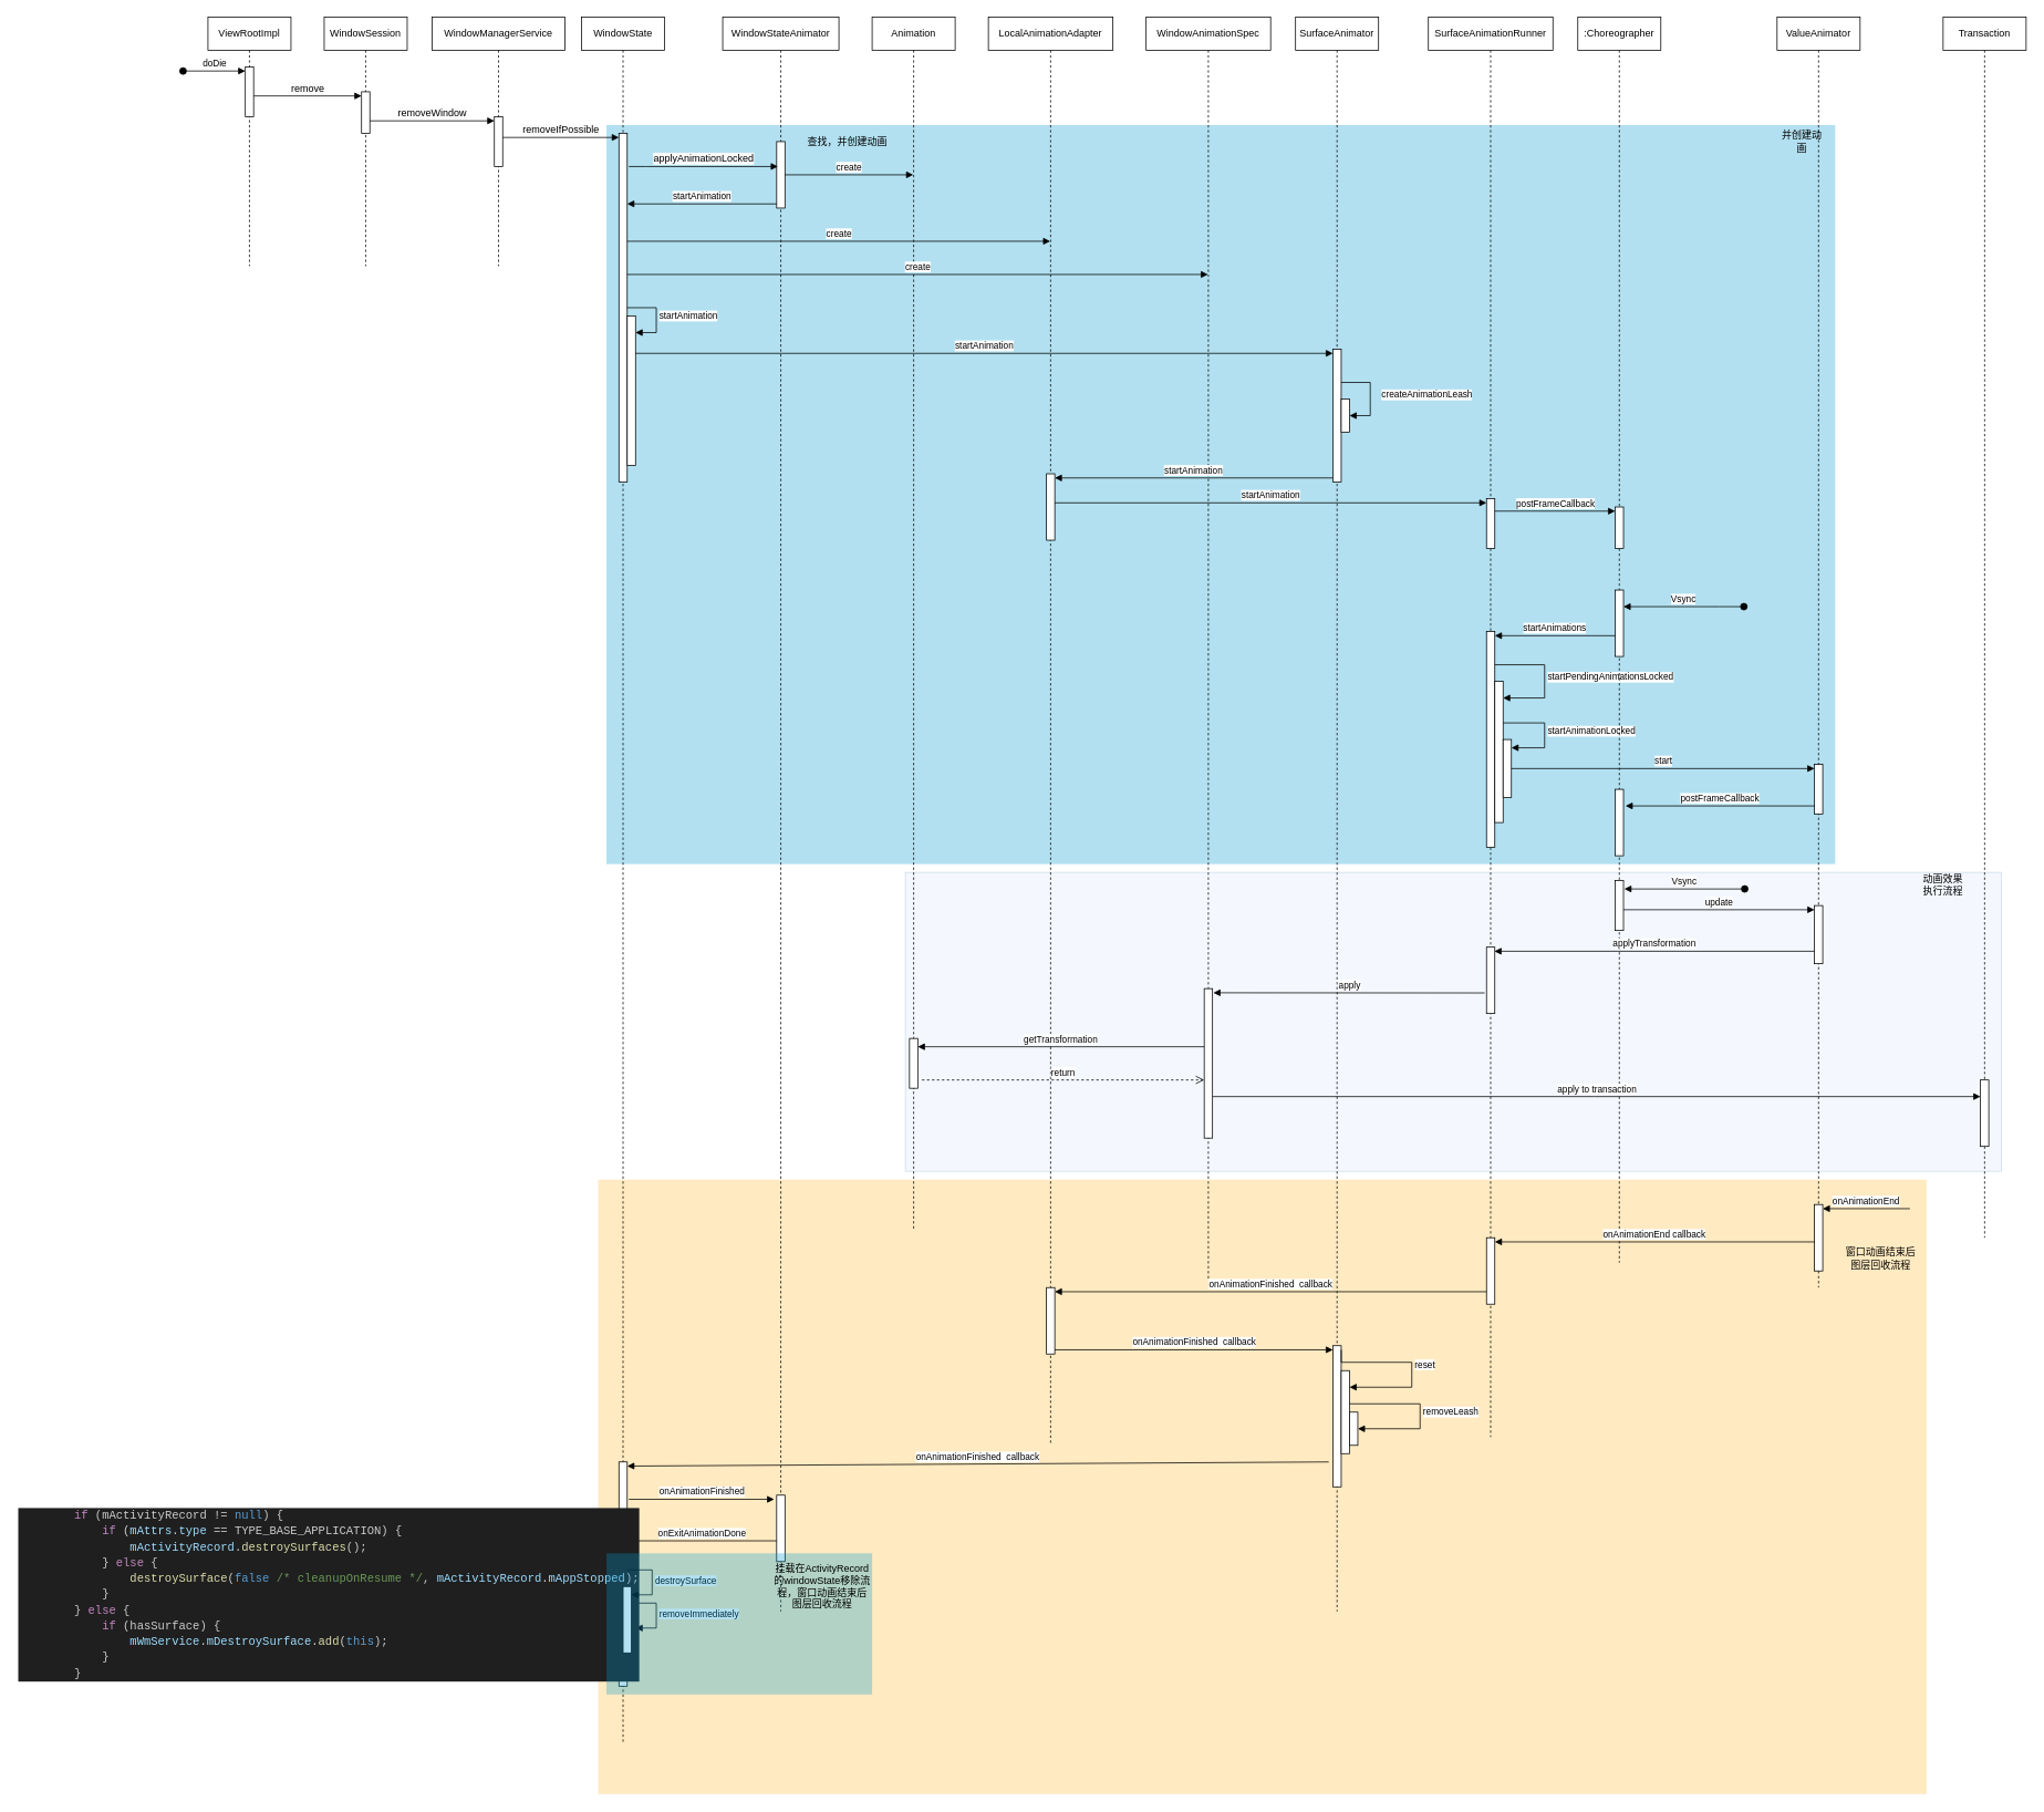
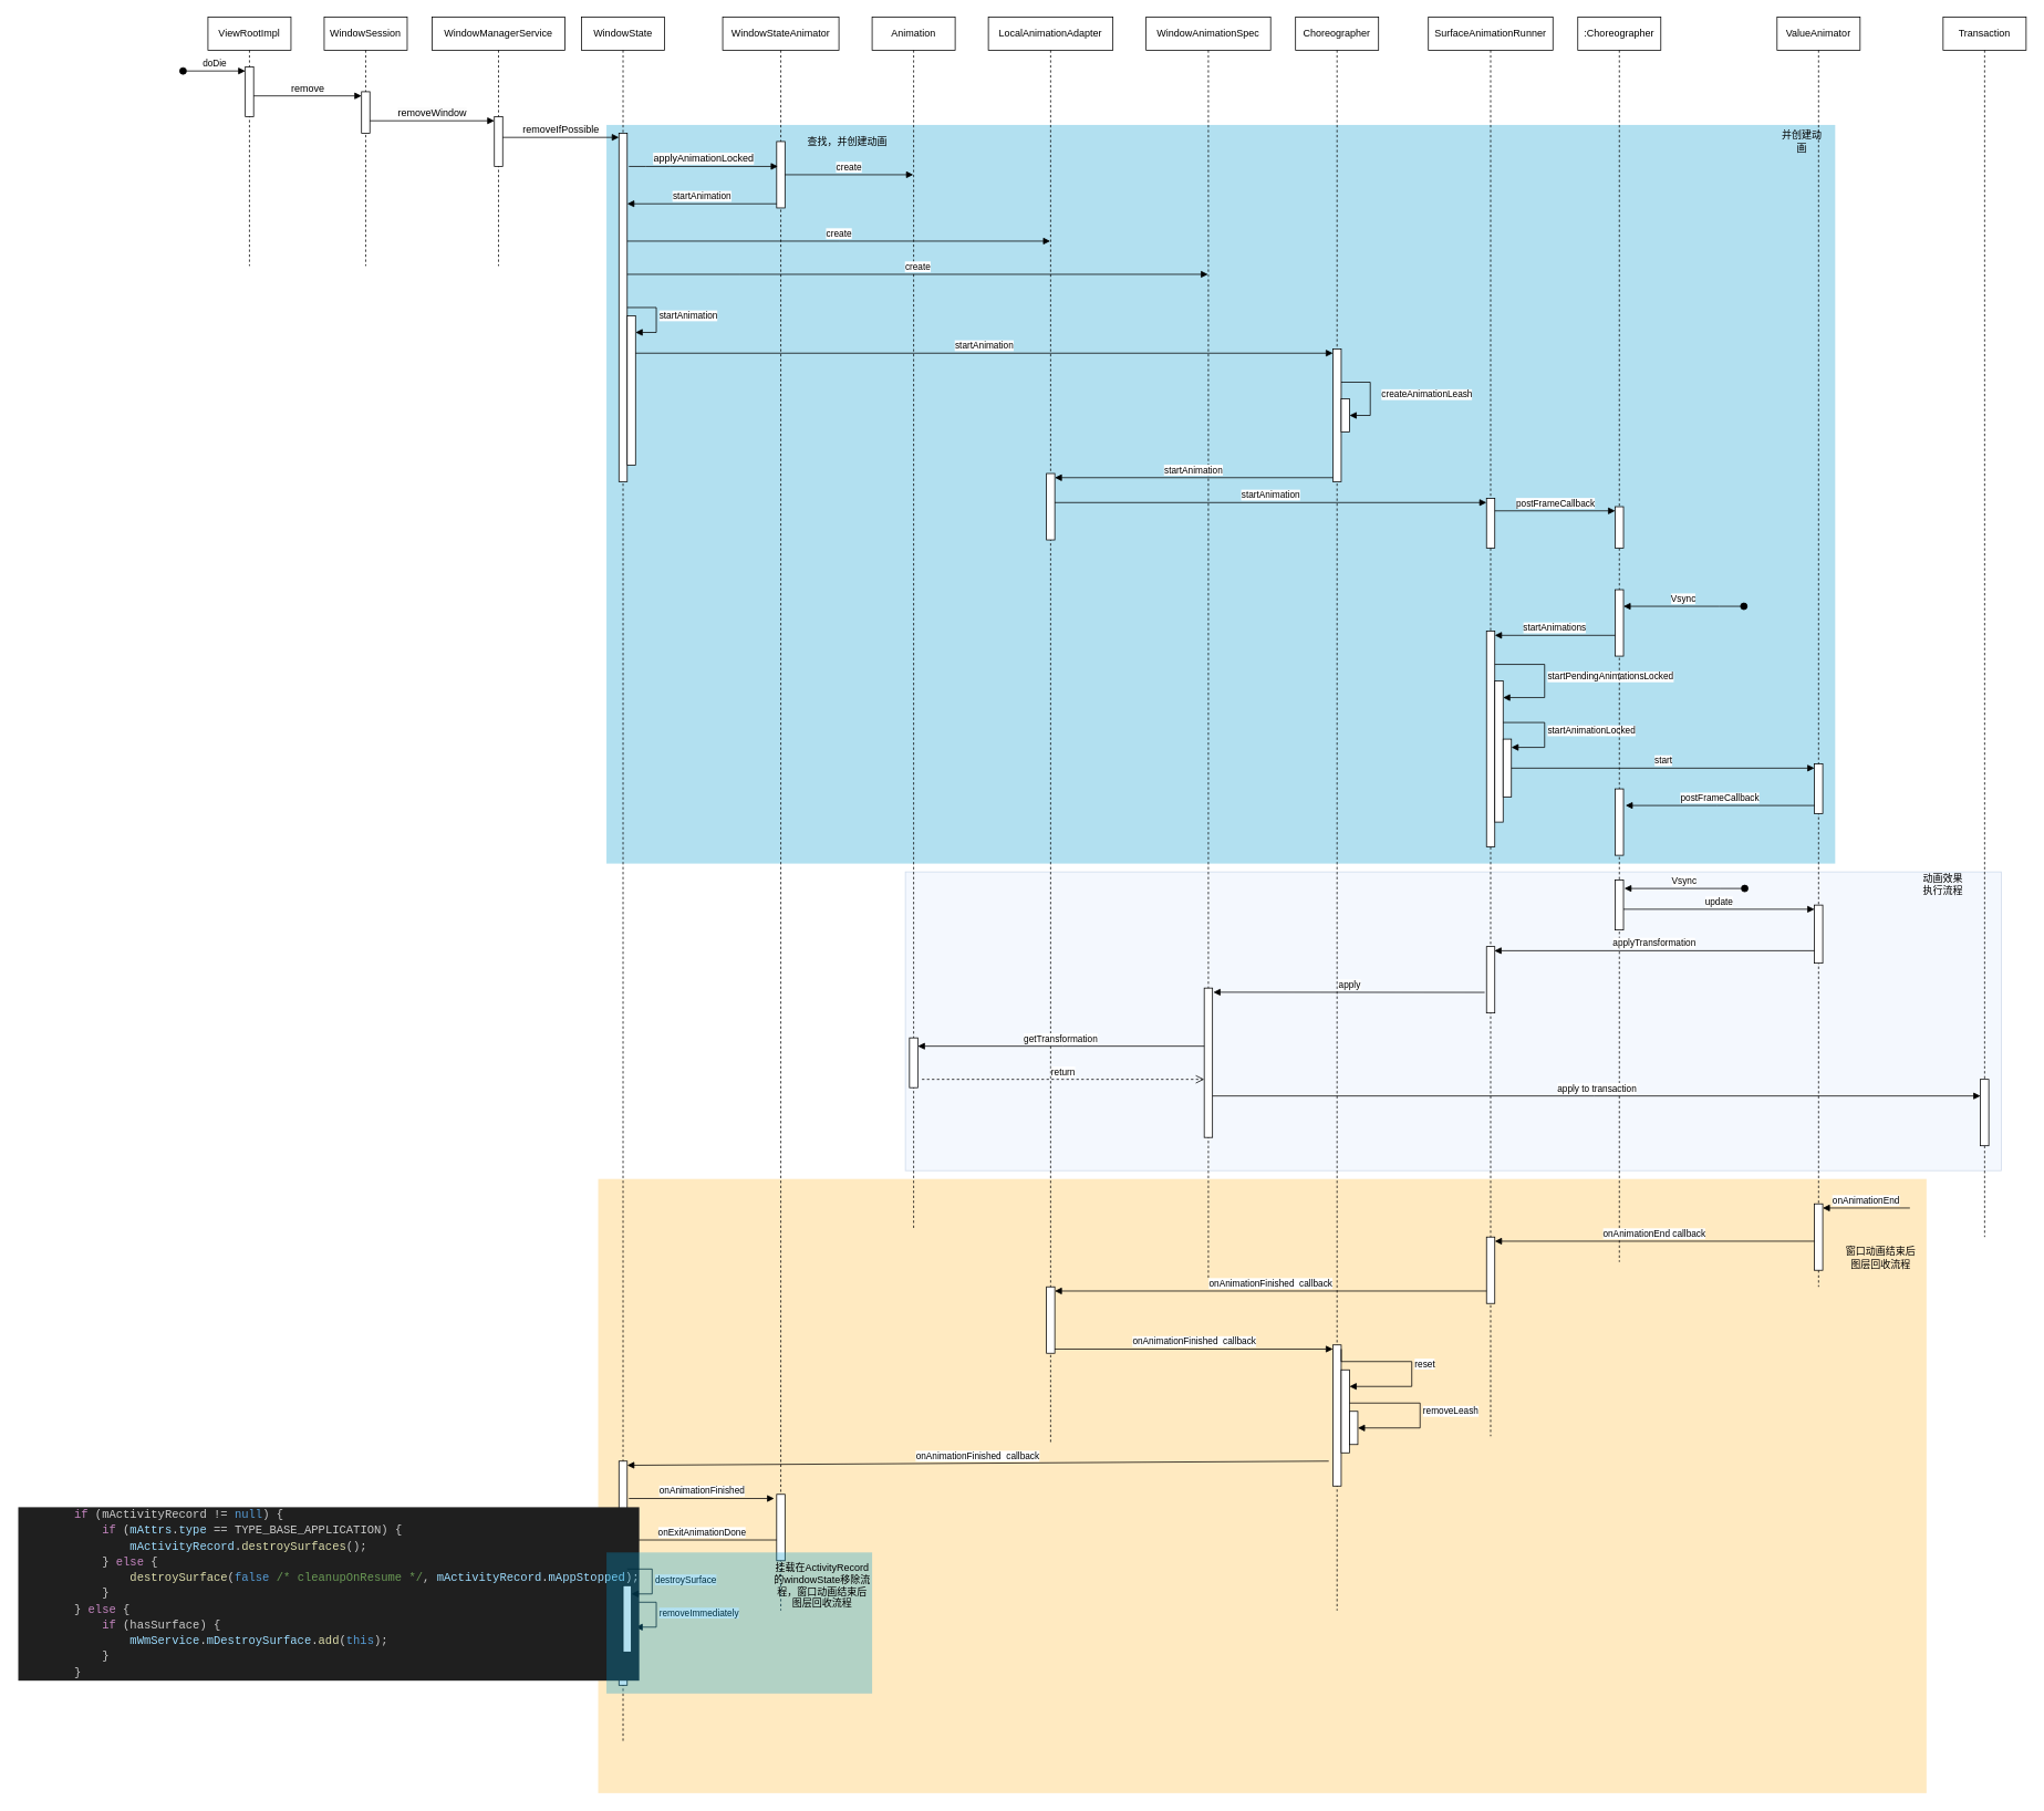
- <mxCell id="39" value="SurfaceAnimator" style="shape=umlLifeline;perimeter=lifelinePerimeter;whiteSpace=wrap;html=1;container=1;dropTarget=0;collapsible=0;recursiveResize=0;outlineConnect=0;portConstraint=eastwest;newEdgeStyle={&quot;curved&quot;:0,&quot;rounded&quot;:0};" vertex="1" parent="1"><mxGeometry x="1560" y="20" width="100" height="1920" as="geometry" /></mxCell>
+ <mxCell id="39" value="Choreographer" style="shape=umlLifeline;perimeter=lifelinePerimeter;whiteSpace=wrap;html=1;container=1;dropTarget=0;collapsible=0;recursiveResize=0;outlineConnect=0;portConstraint=eastwest;newEdgeStyle={&quot;curved&quot;:0,&quot;rounded&quot;:0};" vertex="1" parent="1"><mxGeometry x="1560" y="20" width="100" height="1920" as="geometry" /></mxCell>
